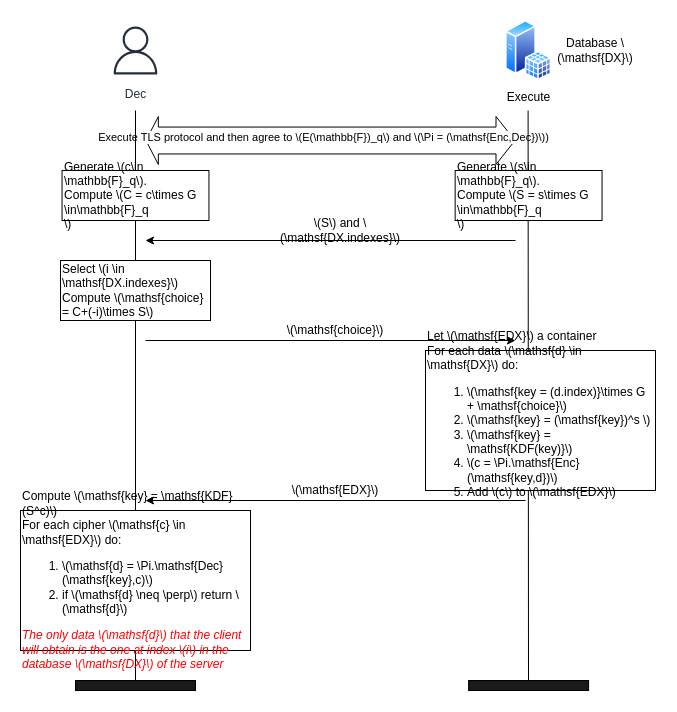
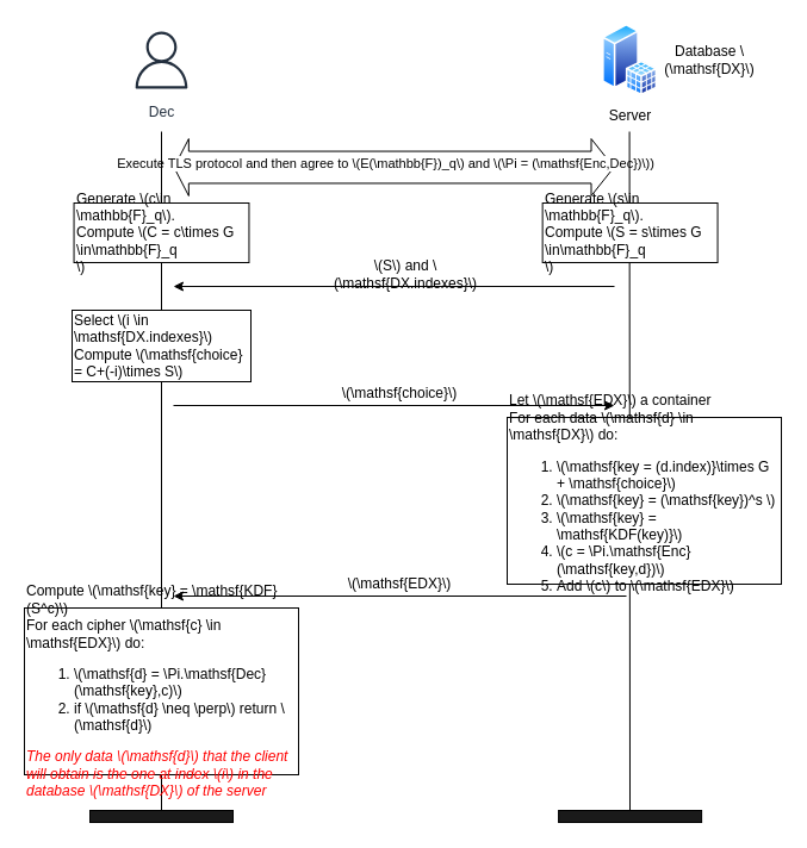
- <mxCell id="4" value="Execute" style="aspect=fixed;perimeter=ellipsePerimeter;html=1;align=center;shadow=0;dashed=0;spacingTop=3;image;image=img/lib/active_directory/sql_server.svg;direction=east;" vertex="1" parent="1"><mxGeometry x="505" y="20" width="46.2" height="60" as="geometry" /></mxCell>
+ <mxCell id="4" value="Server" style="aspect=fixed;perimeter=ellipsePerimeter;html=1;align=center;shadow=0;dashed=0;spacingTop=3;image;image=img/lib/active_directory/sql_server.svg;direction=east;" vertex="1" parent="1"><mxGeometry x="505" y="20" width="46.2" height="60" as="geometry" /></mxCell>
